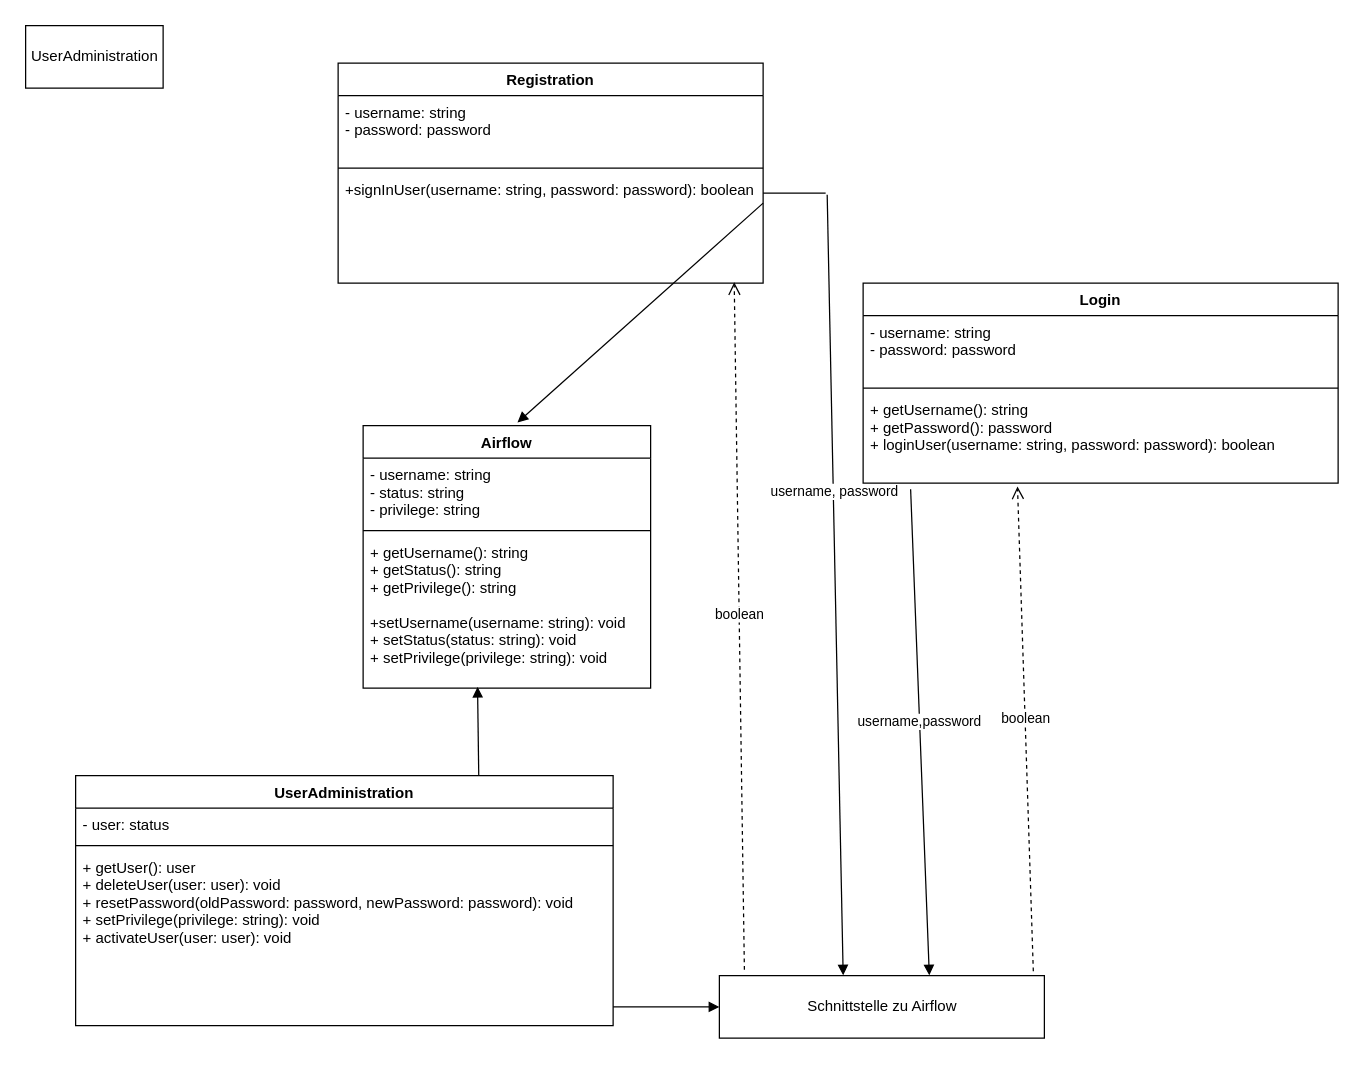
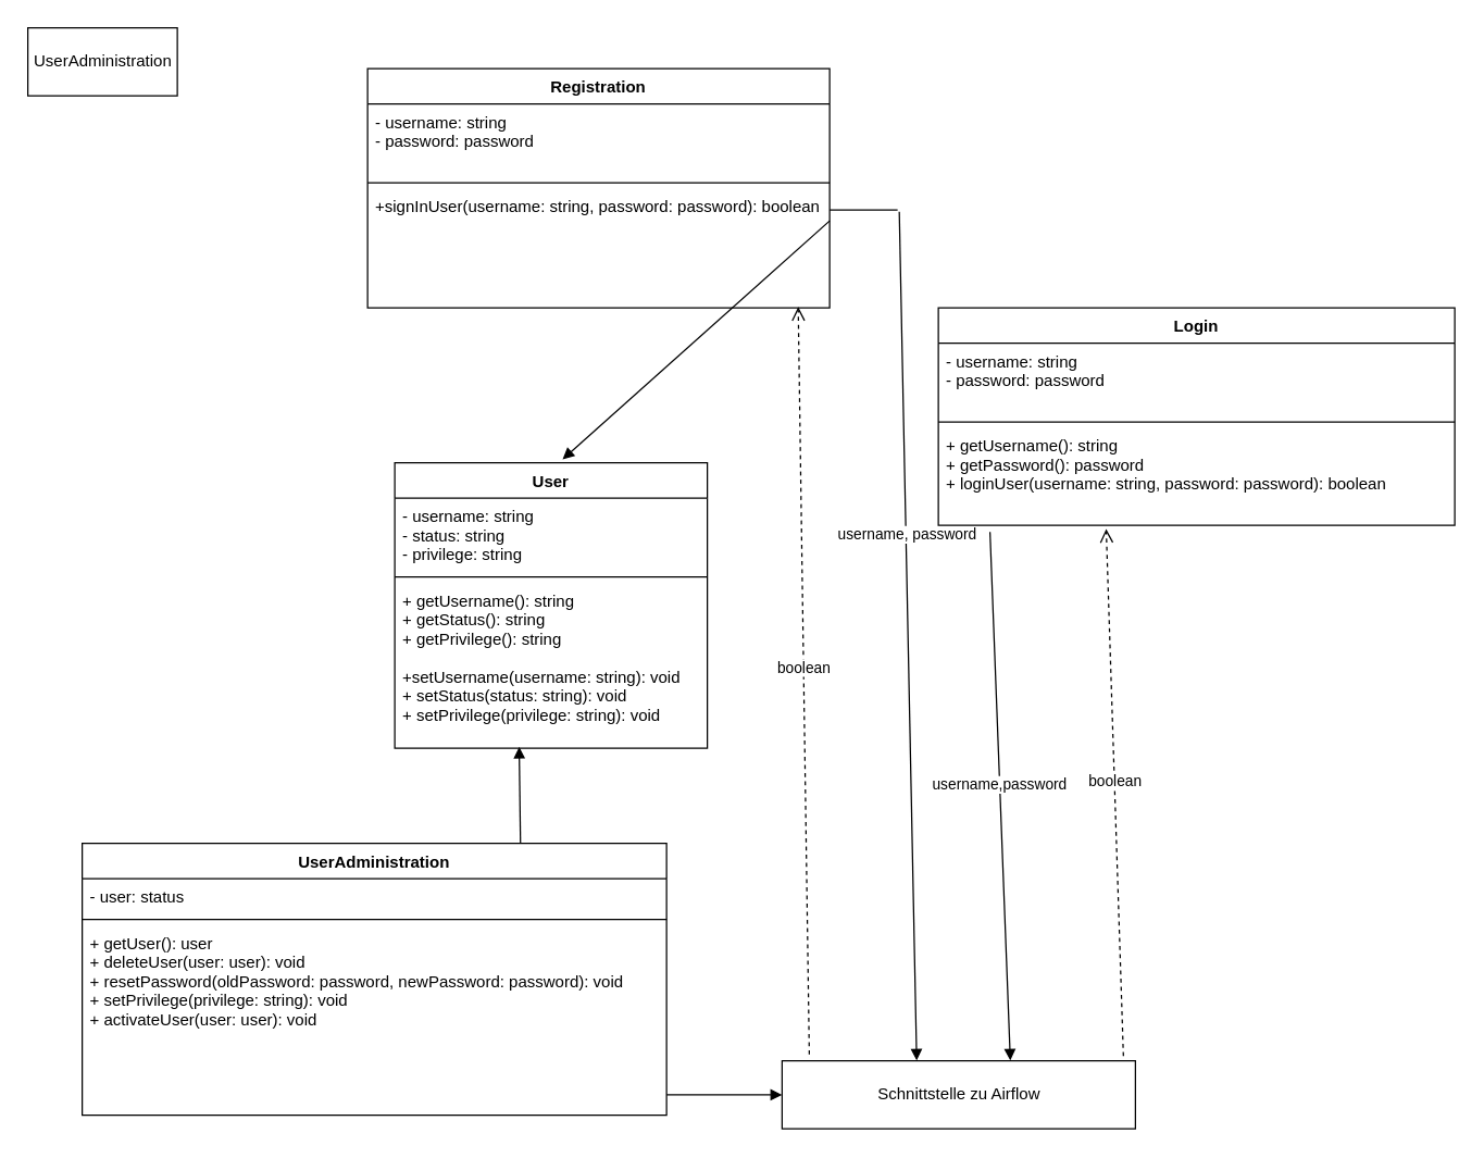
- <mxCell id="2" value="Airflow" style="swimlane;fontStyle=1;align=center;verticalAlign=top;childLayout=stackLayout;horizontal=1;startSize=26;horizontalStack=0;resizeParent=1;resizeParentMax=0;resizeLast=0;collapsible=1;marginBottom=0;" vertex="1" parent="1"><mxGeometry x="290" y="340" width="230" height="210" as="geometry" /></mxCell>
+ <mxCell id="2" value="User" style="swimlane;fontStyle=1;align=center;verticalAlign=top;childLayout=stackLayout;horizontal=1;startSize=26;horizontalStack=0;resizeParent=1;resizeParentMax=0;resizeLast=0;collapsible=1;marginBottom=0;" vertex="1" parent="1"><mxGeometry x="290" y="340" width="230" height="210" as="geometry" /></mxCell>
